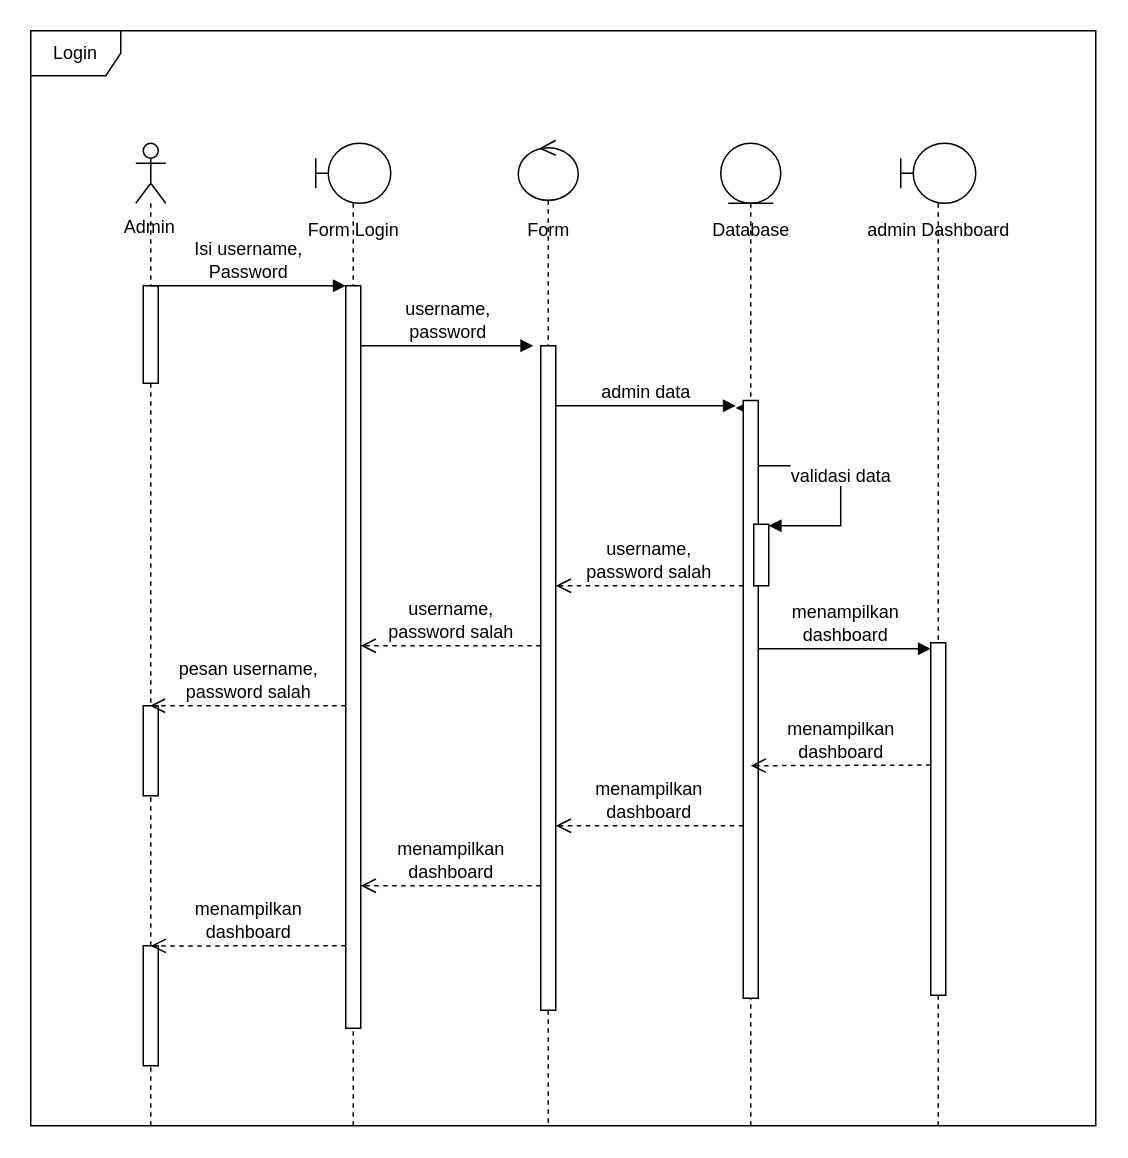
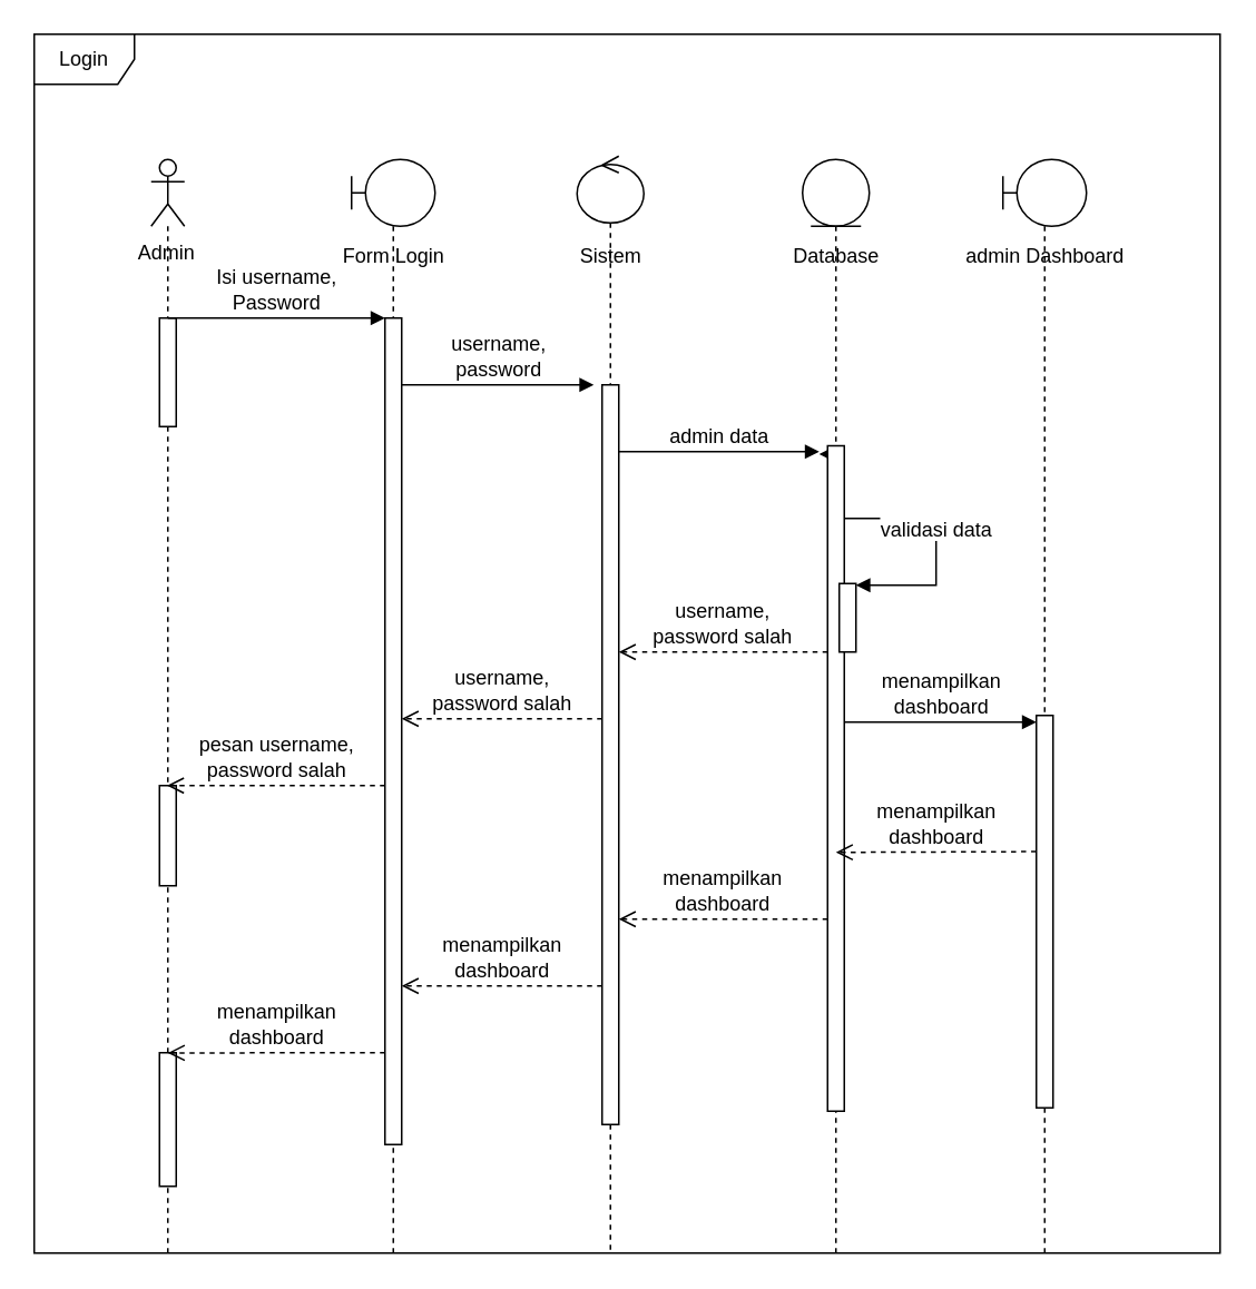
- <mxCell id="16" value="Form" style="text;html=1;align=center;verticalAlign=middle;resizable=0;points=[];autosize=1;strokeColor=none;fillColor=none;fontFamily=Helvetica;fontSize=12;fontColor=default;" vertex="1" parent="1"><mxGeometry x="335" y="138" width="60" height="30" as="geometry" /></mxCell>
+ <mxCell id="16" value="Sistem" style="text;html=1;align=center;verticalAlign=middle;resizable=0;points=[];autosize=1;strokeColor=none;fillColor=none;fontFamily=Helvetica;fontSize=12;fontColor=default;" vertex="1" parent="1"><mxGeometry x="335" y="138" width="60" height="30" as="geometry" /></mxCell>
